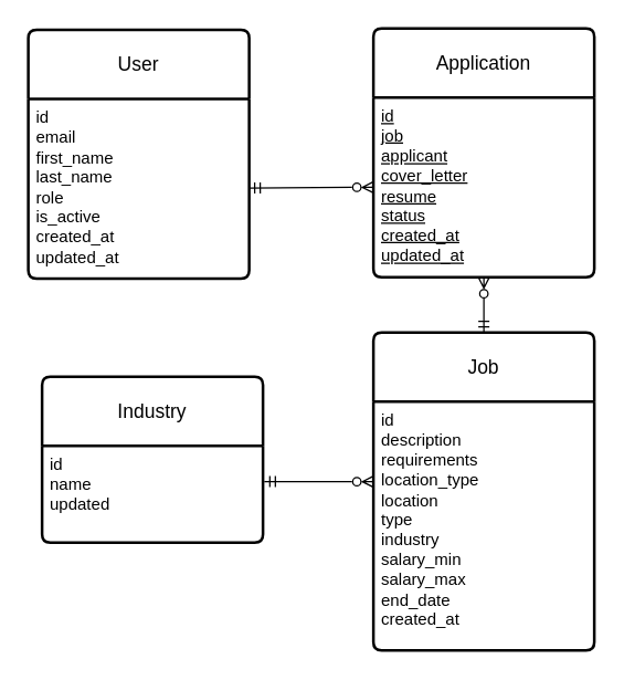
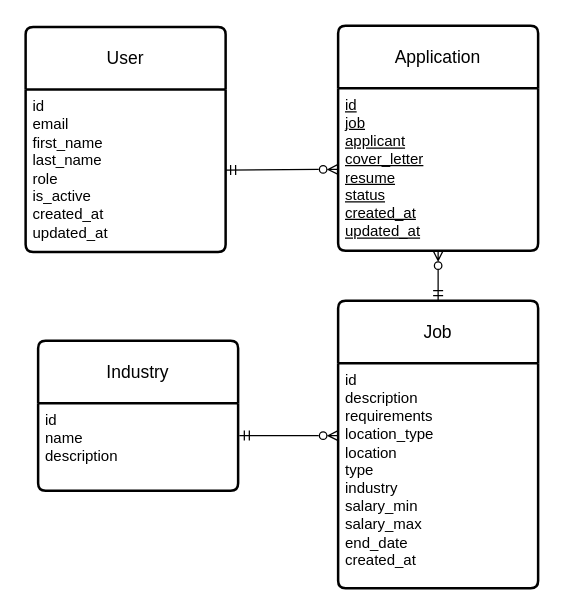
- <mxCell id="9" value="id&lt;div&gt;name&lt;div&gt;updated&lt;/div&gt;&lt;/div&gt;" style="align=left;strokeColor=none;fillColor=none;spacingLeft=4;fontSize=12;verticalAlign=top;resizable=0;rotatable=0;part=1;html=1;" vertex="1" parent="8"><mxGeometry y="50" width="160" height="70" as="geometry" /></mxCell>
+ <mxCell id="9" value="id&lt;div&gt;name&lt;div&gt;description&lt;/div&gt;&lt;/div&gt;" style="align=left;strokeColor=none;fillColor=none;spacingLeft=4;fontSize=12;verticalAlign=top;resizable=0;rotatable=0;part=1;html=1;" vertex="1" parent="8"><mxGeometry y="50" width="160" height="70" as="geometry" /></mxCell>
